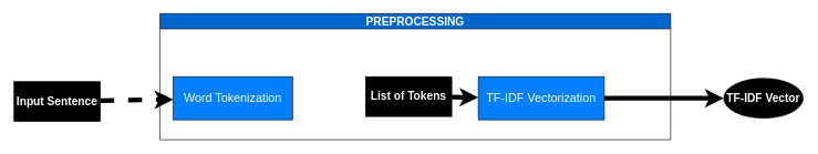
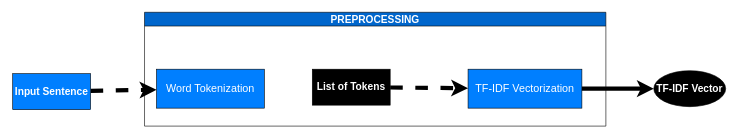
- <mxCell id="7" value="List of Tokens" style="rounded=0;whiteSpace=wrap;html=1;fillColor=#000000;fontColor=#FFFFFF;fontStyle=1;fontSize=17;" parent="4" vertex="1"><mxGeometry x="310" y="95" width="130" height="60" as="geometry" /></mxCell>
+ <mxCell id="7" value="List of Tokens" style="rounded=0;whiteSpace=wrap;html=1;fillColor=#000000;fontColor=#FFFFFF;fontStyle=1;fontSize=17;" parent="4" vertex="1"><mxGeometry x="280" y="95" width="130" height="60" as="geometry" /></mxCell>
- <mxCell id="5" value="TF-IDF Vectorization" style="rounded=0;whiteSpace=wrap;html=1;fillColor=#007FFF;fontSize=18;fontColor=#FFFFFF;" parent="4" vertex="1"><mxGeometry x="480" y="95" width="190" height="65" as="geometry" /></mxCell>
+ <mxCell id="5" value="TF-IDF Vectorization" style="rounded=0;whiteSpace=wrap;html=1;fillColor=#007FFF;fontSize=18;fontColor=#FFFFFF;" parent="4" vertex="1"><mxGeometry x="540" y="95" width="190" height="65" as="geometry" /></mxCell>
- <mxCell id="3" value="Input Sentence" style="rounded=0;whiteSpace=wrap;html=1;fillColor=#000000;fontColor=#FFFFFF;fontStyle=1;fontSize=17;" parent="1" vertex="1"><mxGeometry x="20" y="122.5" width="130" height="60" as="geometry" /></mxCell>
+ <mxCell id="3" value="Input Sentence" style="rounded=0;whiteSpace=wrap;html=1;fillColor=#007fff;fontColor=#FFFFFF;fontStyle=1;fontSize=17;" parent="1" vertex="1"><mxGeometry x="20" y="122.5" width="130" height="60" as="geometry" /></mxCell>
